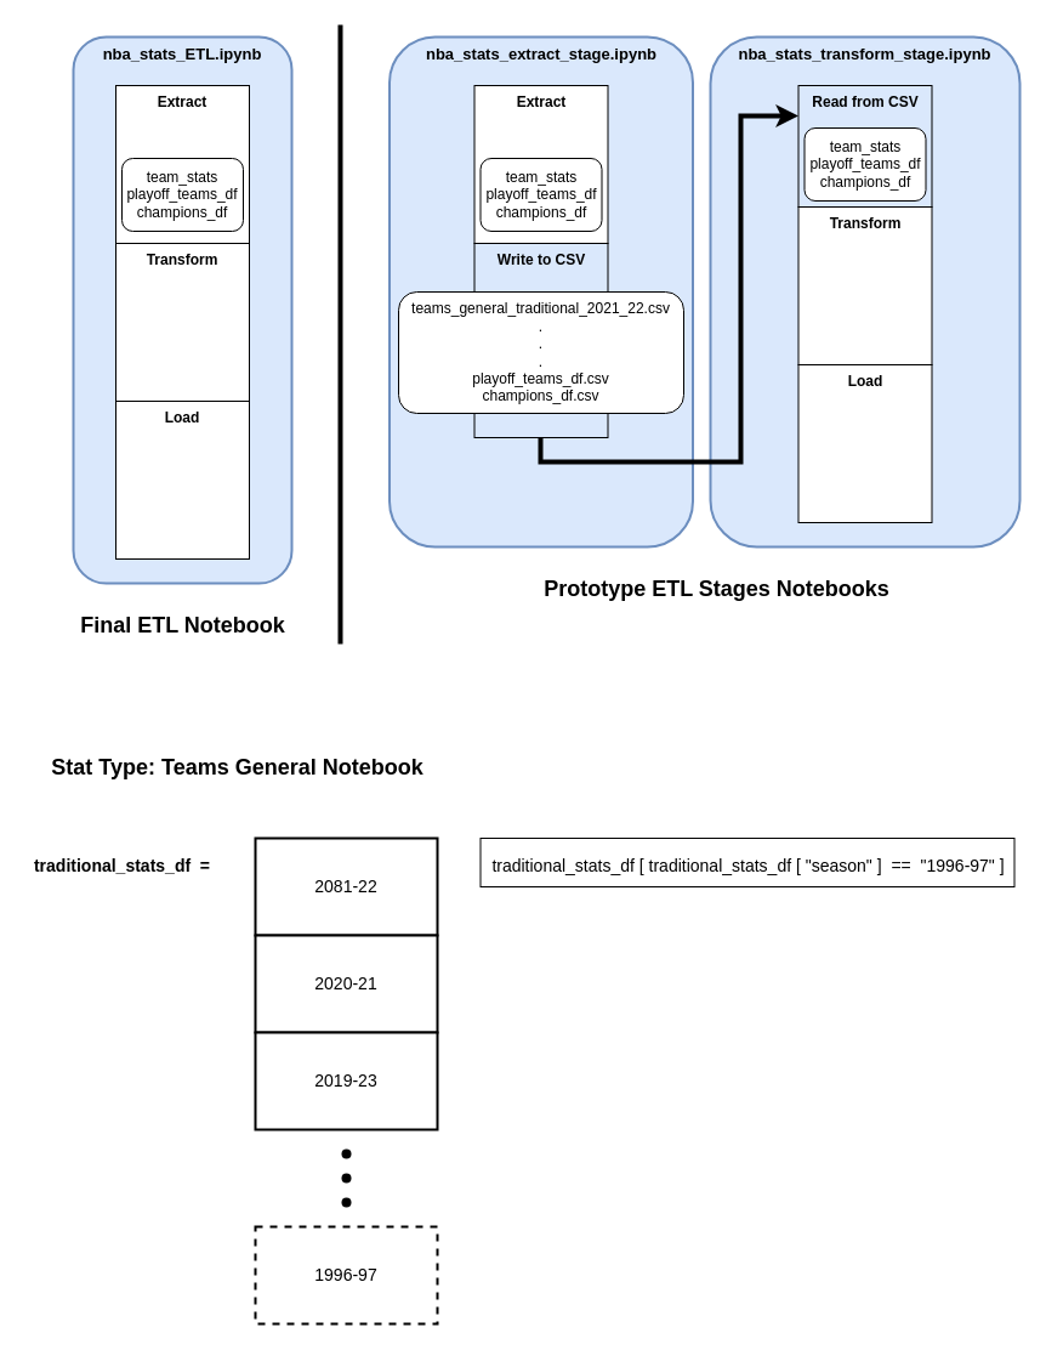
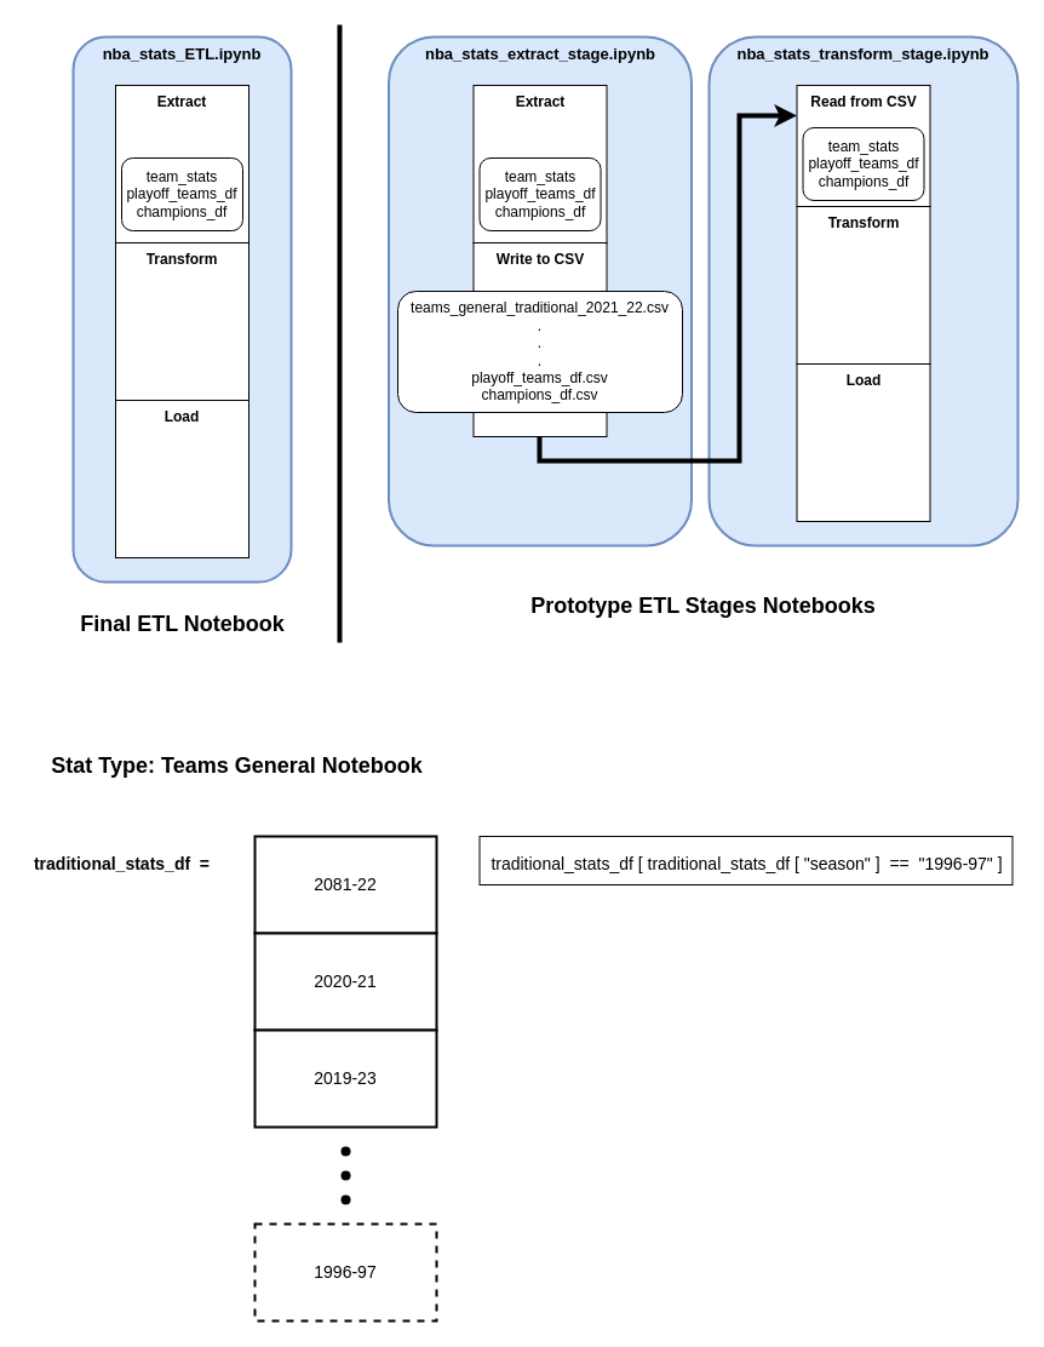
- <mxCell id="10" value="Read from CSV" style="rounded=0;whiteSpace=wrap;html=1;verticalAlign=top;fontStyle=1;fillColor=#dae8fc;" parent="1" vertex="1"><mxGeometry x="657.5" y="70" width="110" height="100" as="geometry" /></mxCell>
+ <mxCell id="10" value="Read from CSV" style="rounded=0;whiteSpace=wrap;html=1;verticalAlign=top;fontStyle=1" parent="1" vertex="1"><mxGeometry x="657.5" y="70" width="110" height="100" as="geometry" /></mxCell>
- <mxCell id="9" value="Write to CSV" style="rounded=0;whiteSpace=wrap;html=1;verticalAlign=top;fontStyle=1;fillColor=#dae8fc;" parent="1" vertex="1"><mxGeometry x="390.5" y="200" width="110" height="160" as="geometry" /></mxCell>
+ <mxCell id="9" value="Write to CSV" style="rounded=0;whiteSpace=wrap;html=1;verticalAlign=top;fontStyle=1" parent="1" vertex="1"><mxGeometry x="390.5" y="200" width="110" height="160" as="geometry" /></mxCell>
- <mxCell id="20" value="Prototype ETL Stages Notebooks" style="text;strokeColor=none;fillColor=none;html=1;fontSize=18;fontStyle=1;verticalAlign=middle;align=center;labelBorderColor=none;" vertex="1" parent="1"><mxGeometry x="440" y="465" width="300" height="40" as="geometry" /></mxCell>
+ <mxCell id="20" value="Prototype ETL Stages Notebooks" style="text;strokeColor=none;fillColor=none;html=1;fontSize=18;fontStyle=1;verticalAlign=middle;align=center;labelBorderColor=none;" vertex="1" parent="1"><mxGeometry x="430" y="480" width="300" height="40" as="geometry" /></mxCell>
